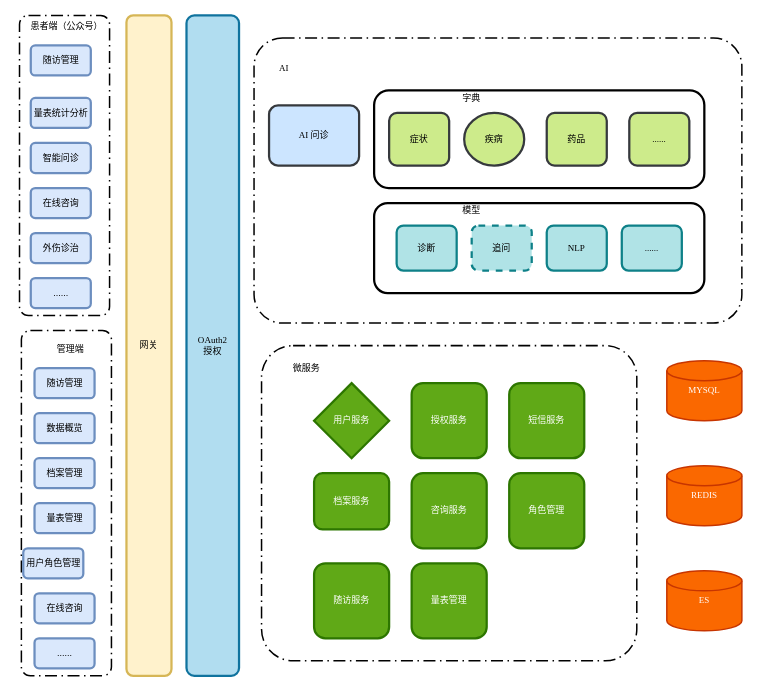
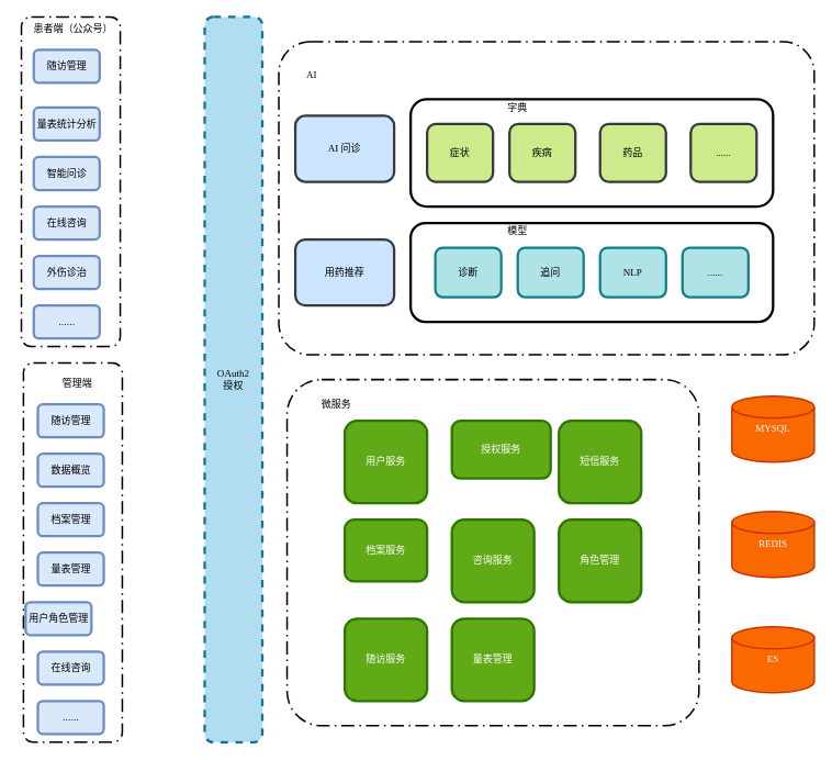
- <mxCell id="27" value="疾病" style="ellipse;whiteSpace=wrap;html=1;strokeColor=#36393d;strokeWidth=3;fontFamily=Verdana;align=center;fillColor=#cdeb8b;" parent="1" vertex="1"><mxGeometry x="618" y="150" width="80" height="70" as="geometry" /></mxCell>
+ <mxCell id="27" value="疾病" style="rounded=1;whiteSpace=wrap;html=1;strokeColor=#36393d;strokeWidth=3;fontFamily=Verdana;align=center;fillColor=#cdeb8b;" parent="1" vertex="1"><mxGeometry x="618" y="150" width="80" height="70" as="geometry" /></mxCell>
+ <mxCell id="23" value="用药推荐" style="shape=ext;rounded=1;html=1;whiteSpace=wrap;strokeColor=#36393d;strokeWidth=3;fontFamily=Verdana;align=center;fillColor=#cce5ff;" parent="1" vertex="1"><mxGeometry x="358" y="290" width="120" height="80" as="geometry" /></mxCell>
- <mxCell id="33" value="追问" style="rounded=1;whiteSpace=wrap;html=1;strokeColor=#0e8088;strokeWidth=3;fontFamily=Verdana;align=center;fillColor=#b0e3e6;dashed=1;" parent="1" vertex="1"><mxGeometry x="628" y="300" width="80" height="60" as="geometry" /></mxCell>
+ <mxCell id="33" value="追问" style="rounded=1;whiteSpace=wrap;html=1;strokeColor=#0e8088;strokeWidth=3;fontFamily=Verdana;align=center;fillColor=#b0e3e6;" parent="1" vertex="1"><mxGeometry x="628" y="300" width="80" height="60" as="geometry" /></mxCell>
- <mxCell id="19" value="网关" style="rounded=1;whiteSpace=wrap;html=1;strokeColor=#d6b656;strokeWidth=3;fontFamily=Verdana;horizontal=1;align=center;verticalAlign=middle;direction=west;fillColor=#fff2cc;" parent="1" vertex="1"><mxGeometry x="168" y="20" width="60" height="880" as="geometry" /></mxCell>
- <mxCell id="20" value="OAuth2&lt;br&gt;授权" style="rounded=1;whiteSpace=wrap;html=1;strokeColor=#10739e;strokeWidth=3;fontFamily=Verdana;align=center;fillColor=#b1ddf0;" parent="1" vertex="1"><mxGeometry x="248" y="20" width="70" height="880" as="geometry" /></mxCell>
+ <mxCell id="20" value="OAuth2&lt;br&gt;授权" style="rounded=1;whiteSpace=wrap;html=1;strokeColor=#10739e;strokeWidth=3;fontFamily=Verdana;align=center;fillColor=#b1ddf0;dashed=1;" parent="1" vertex="1"><mxGeometry x="248" y="20" width="70" height="880" as="geometry" /></mxCell>
- <mxCell id="38" value="用户服务" style="rhombus;whiteSpace=wrap;html=1;strokeWidth=3;fontFamily=Verdana;align=center;fillColor=#60a917;strokeColor=#2D7600;fontColor=#ffffff;" parent="1" vertex="1"><mxGeometry x="418" y="510" width="100" height="100" as="geometry" /></mxCell>
+ <mxCell id="38" value="用户服务" style="rounded=1;whiteSpace=wrap;html=1;strokeWidth=3;fontFamily=Verdana;align=center;fillColor=#60a917;strokeColor=#2D7600;fontColor=#ffffff;" parent="1" vertex="1"><mxGeometry x="418" y="510" width="100" height="100" as="geometry" /></mxCell>
- <mxCell id="41" value="授权服务" style="rounded=1;whiteSpace=wrap;html=1;strokeWidth=3;fontFamily=Verdana;align=center;fillColor=#60a917;strokeColor=#2D7600;fontColor=#ffffff;" parent="1" vertex="1"><mxGeometry x="548" y="510" width="100" height="100" as="geometry" /></mxCell>
+ <mxCell id="41" value="授权服务" style="rounded=1;whiteSpace=wrap;html=1;strokeWidth=3;fontFamily=Verdana;align=center;fillColor=#60a917;strokeColor=#2D7600;fontColor=#ffffff;" parent="1" vertex="1"><mxGeometry x="548" y="510" width="120" height="70" as="geometry" /></mxCell>
